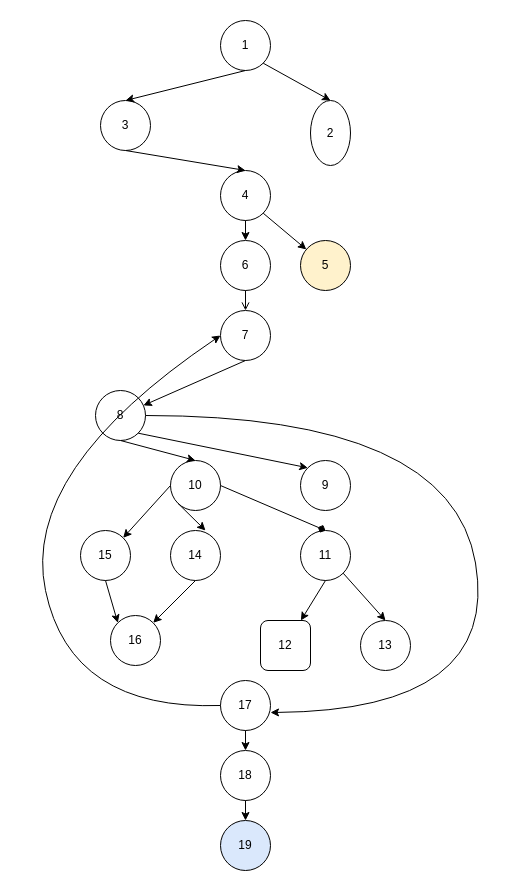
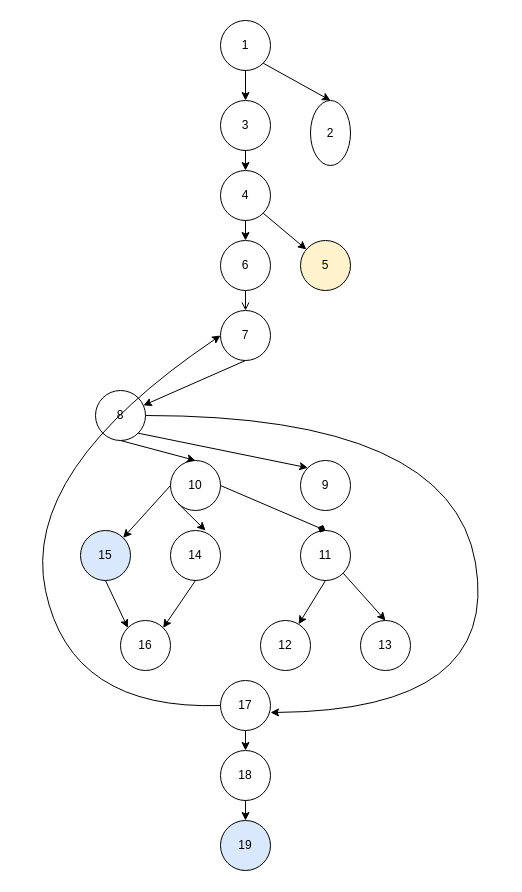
- <mxCell id="5" value="3" style="ellipse;whiteSpace=wrap;html=1;aspect=fixed;" vertex="1" parent="1"><mxGeometry x="100" y="100" width="50" height="50" as="geometry" /></mxCell>
+ <mxCell id="5" value="3" style="ellipse;whiteSpace=wrap;html=1;aspect=fixed;" vertex="1" parent="1"><mxGeometry x="220" y="100" width="50" height="50" as="geometry" /></mxCell>
- <mxCell id="29" value="15" style="ellipse;whiteSpace=wrap;html=1;aspect=fixed;" vertex="1" parent="1"><mxGeometry x="80" y="530" width="50" height="50" as="geometry" /></mxCell>
+ <mxCell id="29" value="15" style="ellipse;whiteSpace=wrap;html=1;aspect=fixed;fillColor=#dae8fc;" vertex="1" parent="1"><mxGeometry x="80" y="530" width="50" height="50" as="geometry" /></mxCell>
- <mxCell id="31" value="16" style="ellipse;whiteSpace=wrap;html=1;aspect=fixed;" vertex="1" parent="1"><mxGeometry x="110" y="615" width="50" height="50" as="geometry" /></mxCell>
+ <mxCell id="31" value="16" style="ellipse;whiteSpace=wrap;html=1;aspect=fixed;" vertex="1" parent="1"><mxGeometry x="120" y="620" width="50" height="50" as="geometry" /></mxCell>
- <mxCell id="23" value="12" style="whiteSpace=wrap;html=1;aspect=fixed;rounded=1;" vertex="1" parent="1"><mxGeometry x="260" y="620" width="50" height="50" as="geometry" /></mxCell>
+ <mxCell id="23" value="12" style="ellipse;whiteSpace=wrap;html=1;aspect=fixed;" vertex="1" parent="1"><mxGeometry x="260" y="620" width="50" height="50" as="geometry" /></mxCell>
